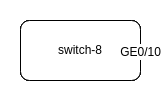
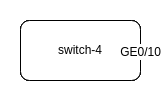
- <mxCell id="5" value="switch-8" parent="1" style="rounded=1;whiteSpace=wrap;html=1;" vertex="1"><mxGeometry as="geometry" height="60" width="120" x="20" y="20" /></mxCell>
+ <mxCell id="5" value="switch-4" parent="1" style="rounded=1;whiteSpace=wrap;html=1;" vertex="1"><mxGeometry as="geometry" height="60" width="120" x="20" y="20" /></mxCell>
